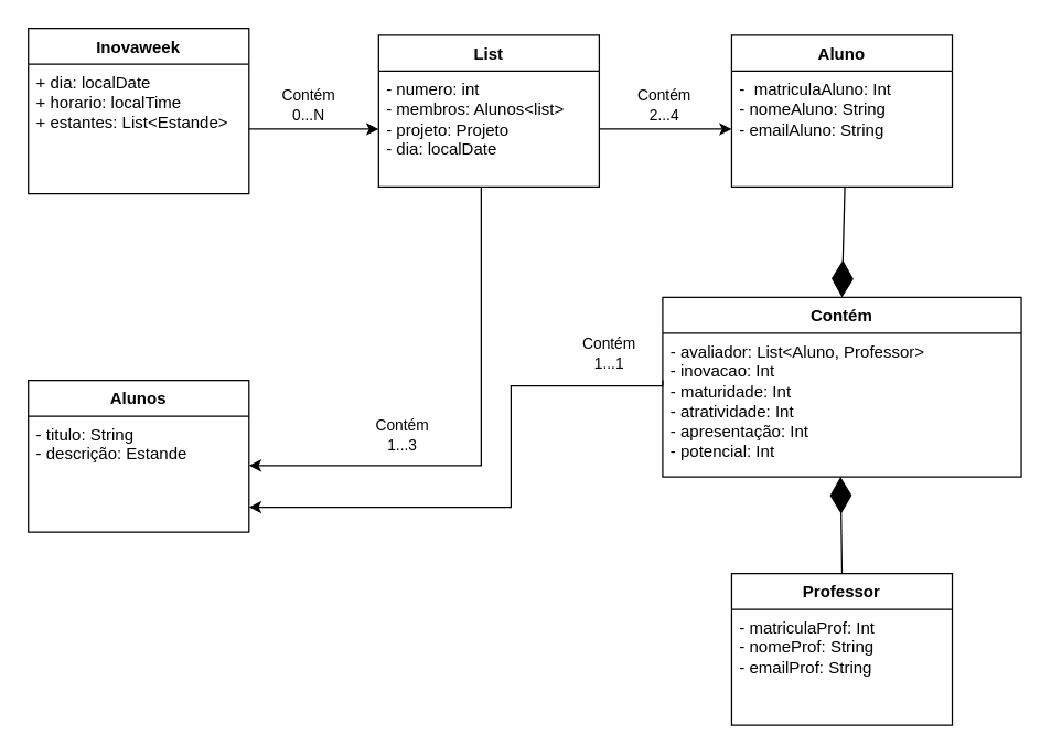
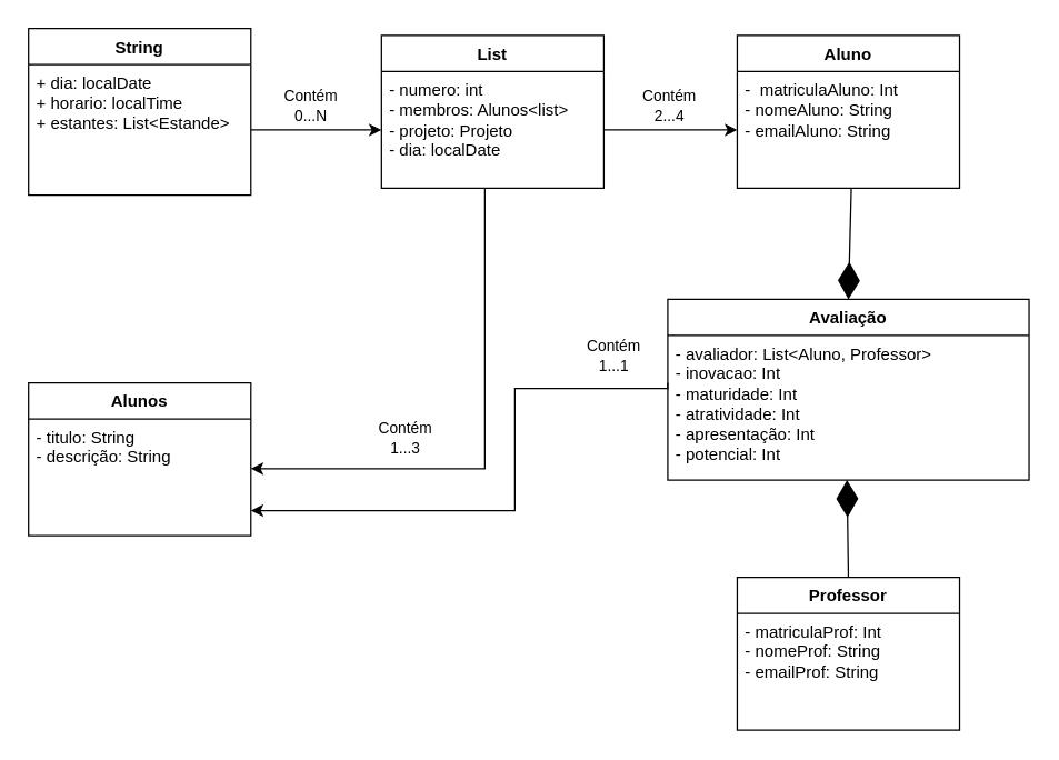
- <mxCell id="2" value="Inovaweek" style="swimlane;fontStyle=1;align=center;verticalAlign=top;childLayout=stackLayout;horizontal=1;startSize=26;horizontalStack=0;resizeParent=1;resizeParentMax=0;resizeLast=0;collapsible=1;marginBottom=0;whiteSpace=wrap;html=1;" parent="1" vertex="1"><mxGeometry x="20" y="20" width="160" height="120" as="geometry" /></mxCell>
+ <mxCell id="2" value="String" style="swimlane;fontStyle=1;align=center;verticalAlign=top;childLayout=stackLayout;horizontal=1;startSize=26;horizontalStack=0;resizeParent=1;resizeParentMax=0;resizeLast=0;collapsible=1;marginBottom=0;whiteSpace=wrap;html=1;" parent="1" vertex="1"><mxGeometry x="20" y="20" width="160" height="120" as="geometry" /></mxCell>
- <mxCell id="14" value="Contém" style="swimlane;fontStyle=1;align=center;verticalAlign=top;childLayout=stackLayout;horizontal=1;startSize=26;horizontalStack=0;resizeParent=1;resizeParentMax=0;resizeLast=0;collapsible=1;marginBottom=0;whiteSpace=wrap;html=1;" parent="1" vertex="1"><mxGeometry x="480" y="215" width="260" height="130" as="geometry" /></mxCell>
+ <mxCell id="14" value="Avaliação" style="swimlane;fontStyle=1;align=center;verticalAlign=top;childLayout=stackLayout;horizontal=1;startSize=26;horizontalStack=0;resizeParent=1;resizeParentMax=0;resizeLast=0;collapsible=1;marginBottom=0;whiteSpace=wrap;html=1;" parent="1" vertex="1"><mxGeometry x="480" y="215" width="260" height="130" as="geometry" /></mxCell>
- <mxCell id="13" value="- titulo: String&lt;br&gt;- descrição: Estande" style="text;strokeColor=none;fillColor=none;align=left;verticalAlign=top;spacingLeft=4;spacingRight=4;overflow=hidden;rotatable=0;points=[[0,0.5],[1,0.5]];portConstraint=eastwest;whiteSpace=wrap;html=1;" parent="12" vertex="1"><mxGeometry y="26" width="160" height="84" as="geometry" /></mxCell>
+ <mxCell id="13" value="- titulo: String&lt;br&gt;- descrição: String" style="text;strokeColor=none;fillColor=none;align=left;verticalAlign=top;spacingLeft=4;spacingRight=4;overflow=hidden;rotatable=0;points=[[0,0.5],[1,0.5]];portConstraint=eastwest;whiteSpace=wrap;html=1;" parent="12" vertex="1"><mxGeometry y="26" width="160" height="84" as="geometry" /></mxCell>
